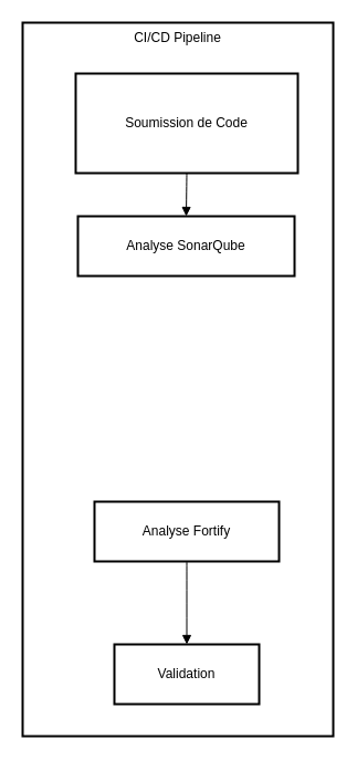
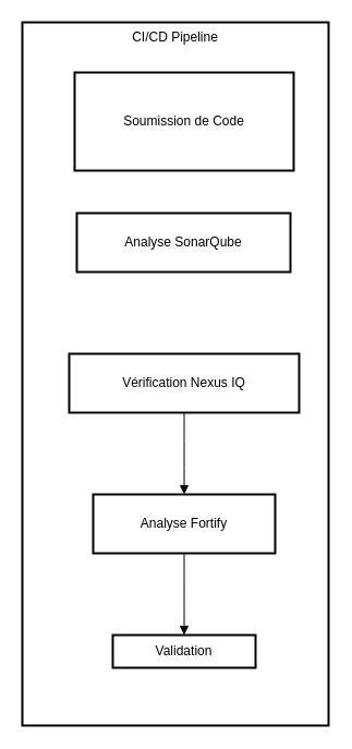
- <mxCell id="8" value="" style="curved=1;startArrow=none;endArrow=block;exitX=0.5;exitY=0.99;entryX=0.5;entryY=-0.01;" edge="1" parent="2" source="3" target="4"><mxGeometry relative="1" as="geometry"><Array as="points" /></mxGeometry></mxCell>
+ <mxCell id="5" value="Vérification Nexus IQ" style="whiteSpace=wrap;strokeWidth=2;" vertex="1" parent="2"><mxGeometry x="43" y="304" width="211" height="54" as="geometry" /></mxCell>
+ <mxCell id="9" value="" style="curved=1;startArrow=none;endArrow=block;exitX=0.5;exitY=0.99;entryX=0.5;entryY=-0.01;" edge="1" parent="2" source="5" target="6"><mxGeometry relative="1" as="geometry"><Array as="points" /></mxGeometry></mxCell>
- <mxCell id="7" value="Validation" style="whiteSpace=wrap;strokeWidth=2;" vertex="1" parent="2"><mxGeometry x="83" y="562" width="131" height="54" as="geometry" /></mxCell>
+ <mxCell id="7" value="Validation" style="whiteSpace=wrap;strokeWidth=2;" vertex="1" parent="2"><mxGeometry x="83" y="562" width="131" height="30" as="geometry" /></mxCell>
